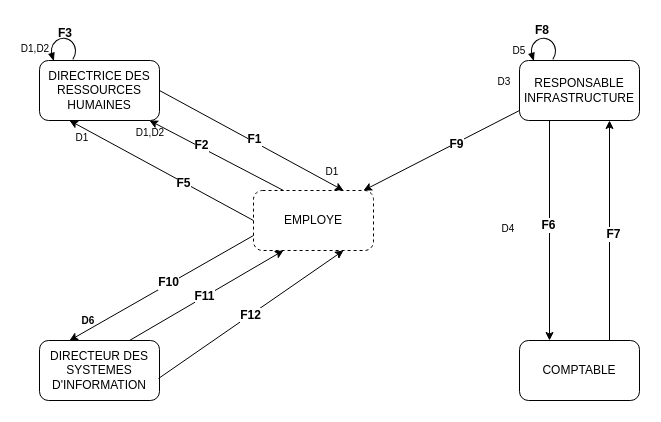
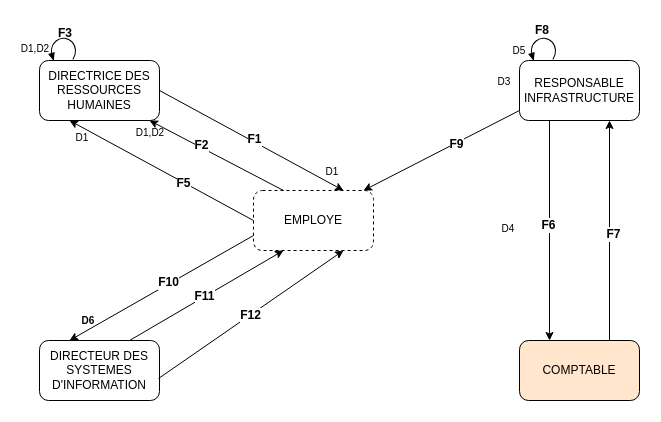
- <mxCell id="5" value="COMPTABLE" style="rounded=1;whiteSpace=wrap;html=1;" parent="1" vertex="1"><mxGeometry x="519" y="340" width="120" height="60" as="geometry" /></mxCell>
+ <mxCell id="5" value="COMPTABLE" style="rounded=1;whiteSpace=wrap;html=1;fillColor=#ffe6cc;" parent="1" vertex="1"><mxGeometry x="519" y="340" width="120" height="60" as="geometry" /></mxCell>
